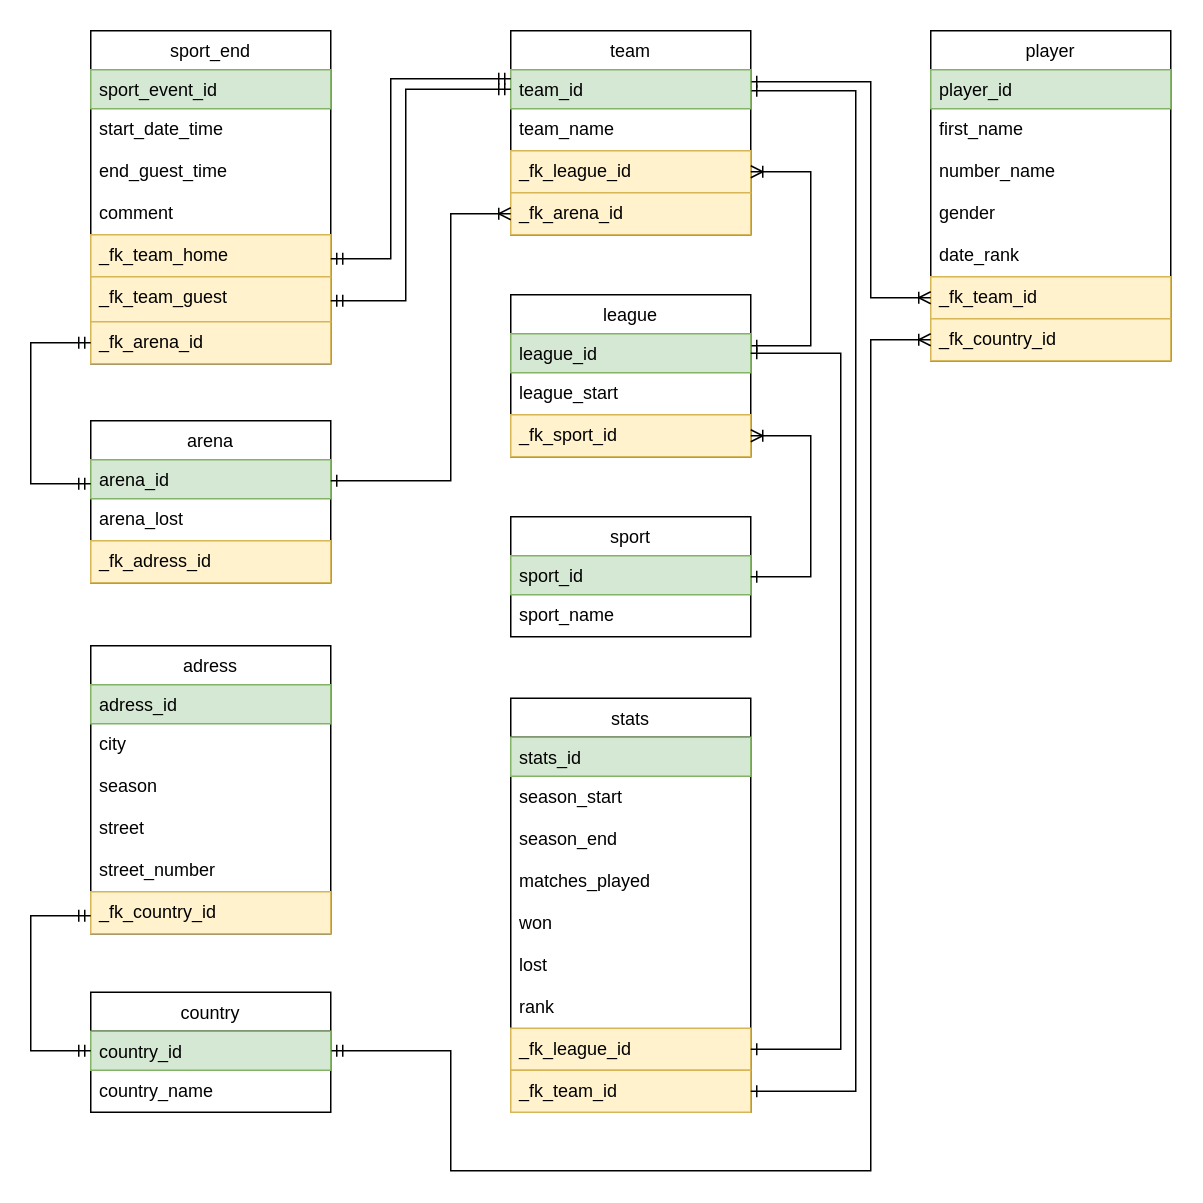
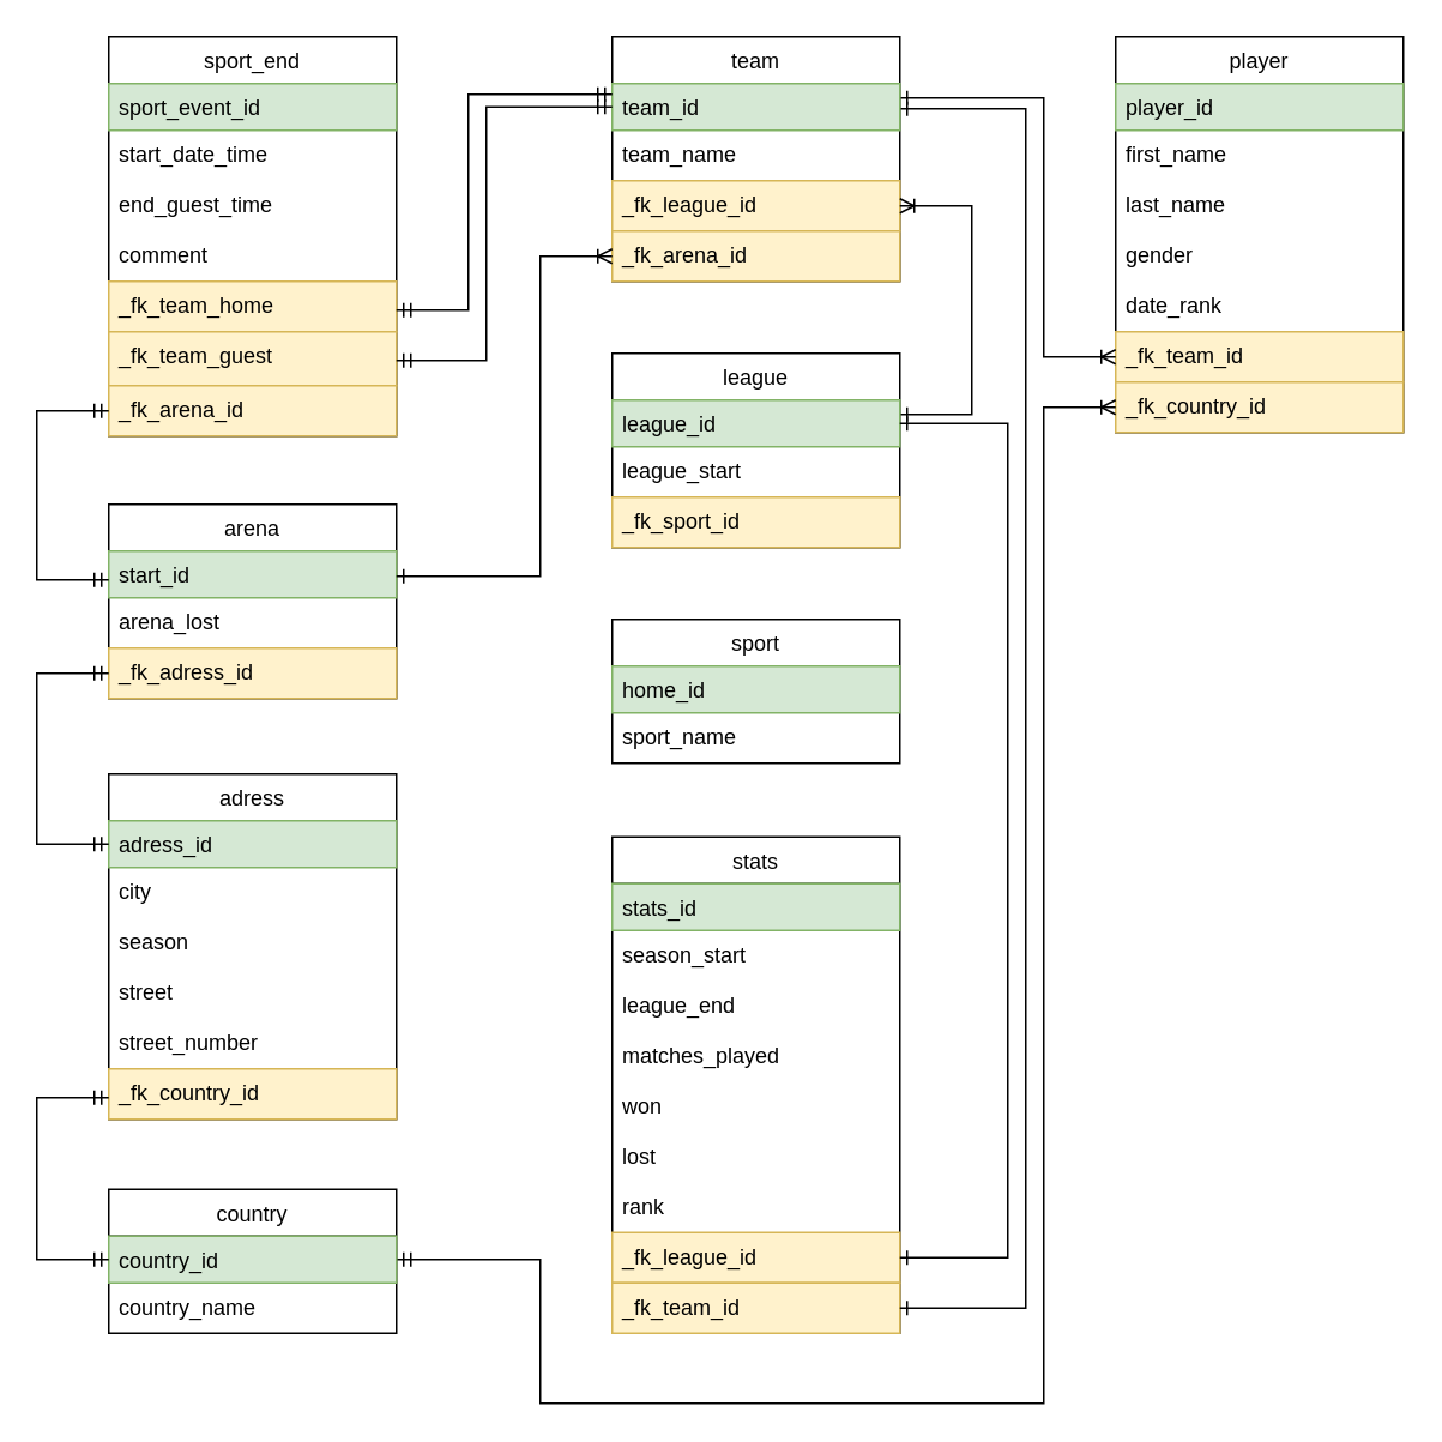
- <mxCell id="27" value="number_name" style="text;strokeColor=none;fillColor=none;align=left;verticalAlign=top;spacingLeft=4;spacingRight=4;overflow=hidden;rotatable=0;points=[[0,0.5],[1,0.5]];portConstraint=eastwest;" parent="24" vertex="1"><mxGeometry y="80" width="160" height="28" as="geometry" /></mxCell>
+ <mxCell id="27" value="last_name" style="text;strokeColor=none;fillColor=none;align=left;verticalAlign=top;spacingLeft=4;spacingRight=4;overflow=hidden;rotatable=0;points=[[0,0.5],[1,0.5]];portConstraint=eastwest;" parent="24" vertex="1"><mxGeometry y="80" width="160" height="28" as="geometry" /></mxCell>
- <mxCell id="11" value="arena_id" style="text;strokeColor=#82b366;fillColor=#d5e8d4;align=left;verticalAlign=top;spacingLeft=4;spacingRight=4;overflow=hidden;rotatable=0;points=[[0,0.5],[1,0.5]];portConstraint=eastwest;" parent="10" vertex="1"><mxGeometry y="26" width="160" height="26" as="geometry" /></mxCell>
+ <mxCell id="11" value="start_id" style="text;strokeColor=#82b366;fillColor=#d5e8d4;align=left;verticalAlign=top;spacingLeft=4;spacingRight=4;overflow=hidden;rotatable=0;points=[[0,0.5],[1,0.5]];portConstraint=eastwest;" parent="10" vertex="1"><mxGeometry y="26" width="160" height="26" as="geometry" /></mxCell>
- <mxCell id="51" style="edgeStyle=orthogonalEdgeStyle;rounded=0;orthogonalLoop=1;jettySize=auto;html=1;exitX=1;exitY=0.5;exitDx=0;exitDy=0;entryX=1;entryY=0.5;entryDx=0;entryDy=0;startArrow=ERoneToMany;startFill=0;endArrow=ERone;endFill=0;" parent="1" source="43" target="44" edge="1"><mxGeometry relative="1" as="geometry"><Array as="points"><mxPoint x="540" y="290" /><mxPoint x="540" y="384" /></Array></mxGeometry></mxCell>
- <mxCell id="45" value="sport_id" style="text;strokeColor=#82b366;fillColor=#d5e8d4;align=left;verticalAlign=top;spacingLeft=4;spacingRight=4;overflow=hidden;rotatable=0;points=[[0,0.5],[1,0.5]];portConstraint=eastwest;" parent="44" vertex="1"><mxGeometry y="26" width="160" height="26" as="geometry" /></mxCell>
+ <mxCell id="45" value="home_id" style="text;strokeColor=#82b366;fillColor=#d5e8d4;align=left;verticalAlign=top;spacingLeft=4;spacingRight=4;overflow=hidden;rotatable=0;points=[[0,0.5],[1,0.5]];portConstraint=eastwest;" parent="44" vertex="1"><mxGeometry y="26" width="160" height="26" as="geometry" /></mxCell>
+ <mxCell id="65" style="edgeStyle=orthogonalEdgeStyle;rounded=0;orthogonalLoop=1;jettySize=auto;html=1;exitX=0;exitY=0.5;exitDx=0;exitDy=0;entryX=0;entryY=0.5;entryDx=0;entryDy=0;startArrow=ERmandOne;startFill=0;endArrow=ERmandOne;endFill=0;" edge="1" parent="1" source="13" target="58"><mxGeometry relative="1" as="geometry"><Array as="points"><mxPoint x="20" y="374" /><mxPoint x="20" y="469" /></Array></mxGeometry></mxCell>
- <mxCell id="17" value="season_end" style="text;strokeColor=none;fillColor=none;align=left;verticalAlign=top;spacingLeft=4;spacingRight=4;overflow=hidden;rotatable=0;points=[[0,0.5],[1,0.5]];portConstraint=eastwest;" parent="14" vertex="1"><mxGeometry y="80" width="160" height="28" as="geometry" /></mxCell>
+ <mxCell id="17" value="league_end" style="text;strokeColor=none;fillColor=none;align=left;verticalAlign=top;spacingLeft=4;spacingRight=4;overflow=hidden;rotatable=0;points=[[0,0.5],[1,0.5]];portConstraint=eastwest;" parent="14" vertex="1"><mxGeometry y="80" width="160" height="28" as="geometry" /></mxCell>
